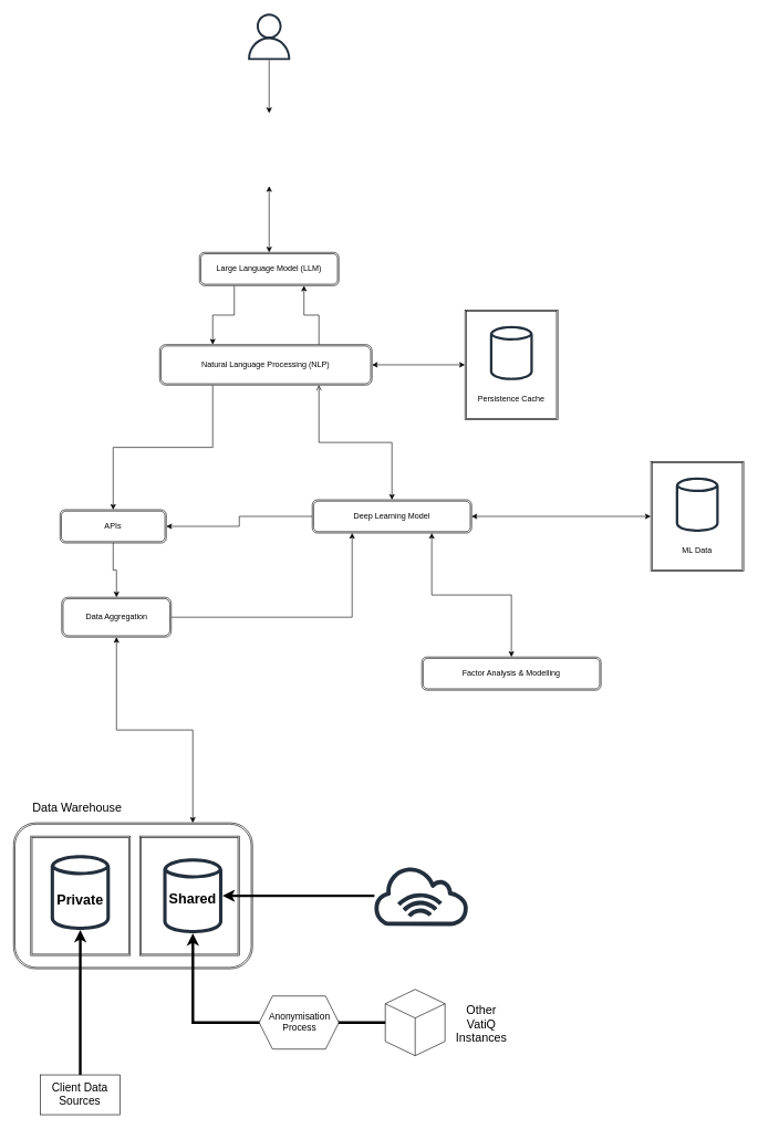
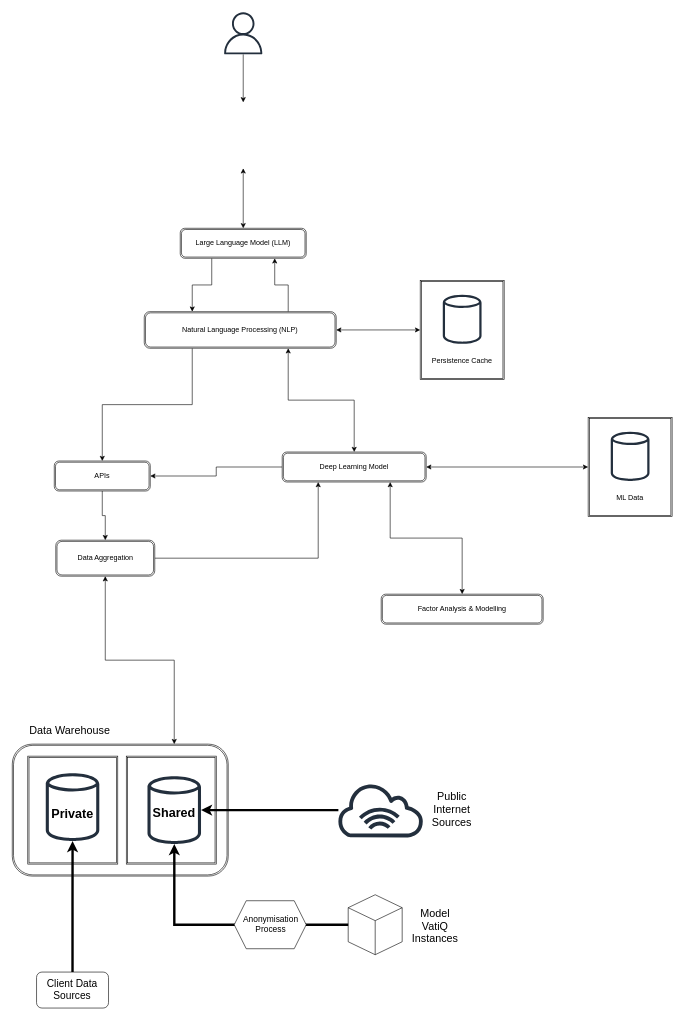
- <mxCell id="34" style="edgeStyle=orthogonalEdgeStyle;rounded=0;orthogonalLoop=1;jettySize=auto;html=1;entryX=0.75;entryY=1;entryDx=0;entryDy=0;startArrow=classic;startFill=1;endArrow=open;" edge="1" parent="1" source="37" target="27"><mxGeometry relative="1" as="geometry"><mxPoint x="490" y="590" as="targetPoint" /></mxGeometry></mxCell>
+ <mxCell id="34" style="edgeStyle=orthogonalEdgeStyle;rounded=0;orthogonalLoop=1;jettySize=auto;html=1;entryX=0.75;entryY=1;entryDx=0;entryDy=0;startArrow=classic;startFill=1;" edge="1" parent="1" source="37" target="27"><mxGeometry relative="1" as="geometry"><mxPoint x="490" y="590" as="targetPoint" /></mxGeometry></mxCell>
+ <mxCell id="41" value="Public Internet Sources" style="text;html=1;strokeColor=none;fillColor=none;align=center;verticalAlign=middle;whiteSpace=wrap;rounded=0;fontSize=18;" parent="39" vertex="1"><mxGeometry x="148" y="12.5" width="90" height="66.08" as="geometry" /></mxCell>
- <mxCell id="4" value="Other VatiQ Instances" style="text;html=1;strokeColor=none;fillColor=none;align=center;verticalAlign=middle;whiteSpace=wrap;rounded=0;fontSize=18;" parent="1" vertex="1"><mxGeometry x="680" y="1511.08" width="90" height="66.08" as="geometry" /></mxCell>
+ <mxCell id="4" value="Model VatiQ Instances" style="text;html=1;strokeColor=none;fillColor=none;align=center;verticalAlign=middle;whiteSpace=wrap;rounded=0;fontSize=18;" parent="1" vertex="1"><mxGeometry x="680" y="1511.08" width="90" height="66.08" as="geometry" /></mxCell>
- <mxCell id="2" value="Client Data Sources" style="rounded=0;whiteSpace=wrap;html=1;fontSize=17;" parent="1" vertex="1"><mxGeometry x="60.42" y="1620" width="120" height="60" as="geometry" /></mxCell>
+ <mxCell id="2" value="Client Data Sources" style="whiteSpace=wrap;html=1;fontSize=17;rounded=1;" parent="1" vertex="1"><mxGeometry x="60.42" y="1620" width="120" height="60" as="geometry" /></mxCell>
